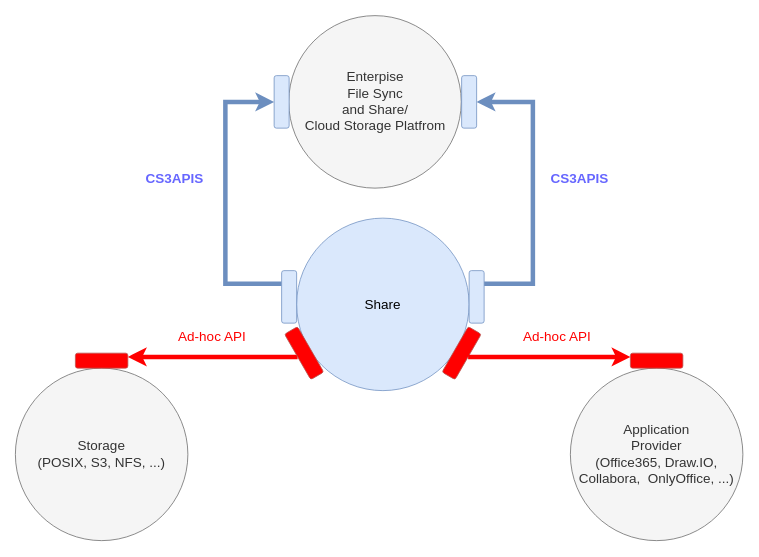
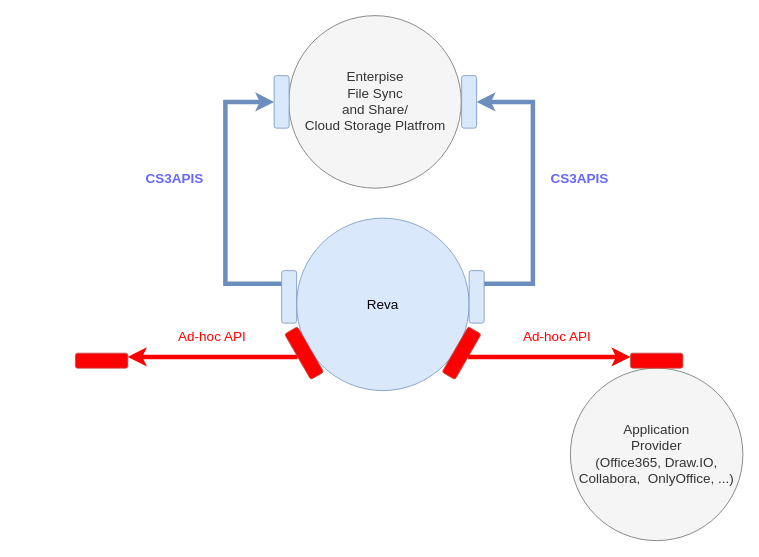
- <mxCell id="12" value="&lt;span style=&quot;font-size: 18px&quot;&gt;Share&lt;/span&gt;" style="ellipse;whiteSpace=wrap;html=1;aspect=fixed;fillColor=#DAE8FC;strokeColor=#6c8ebf;" vertex="1" parent="1"><mxGeometry x="395" y="290" width="230" height="230" as="geometry" /></mxCell>
+ <mxCell id="12" value="&lt;span style=&quot;font-size: 18px&quot;&gt;Reva&lt;/span&gt;" style="ellipse;whiteSpace=wrap;html=1;aspect=fixed;fillColor=#DAE8FC;strokeColor=#6c8ebf;" vertex="1" parent="1"><mxGeometry x="395" y="290" width="230" height="230" as="geometry" /></mxCell>
- <mxCell id="2" value="&lt;font style=&quot;font-size: 18px&quot;&gt;Storage&lt;br&gt;(POSIX, S3, NFS, ...)&lt;br&gt;&lt;/font&gt;" style="ellipse;whiteSpace=wrap;html=1;aspect=fixed;fillColor=#f5f5f5;strokeColor=#666666;fontColor=#333333;" parent="1" vertex="1"><mxGeometry x="20" y="490" width="230" height="230" as="geometry" /></mxCell>
